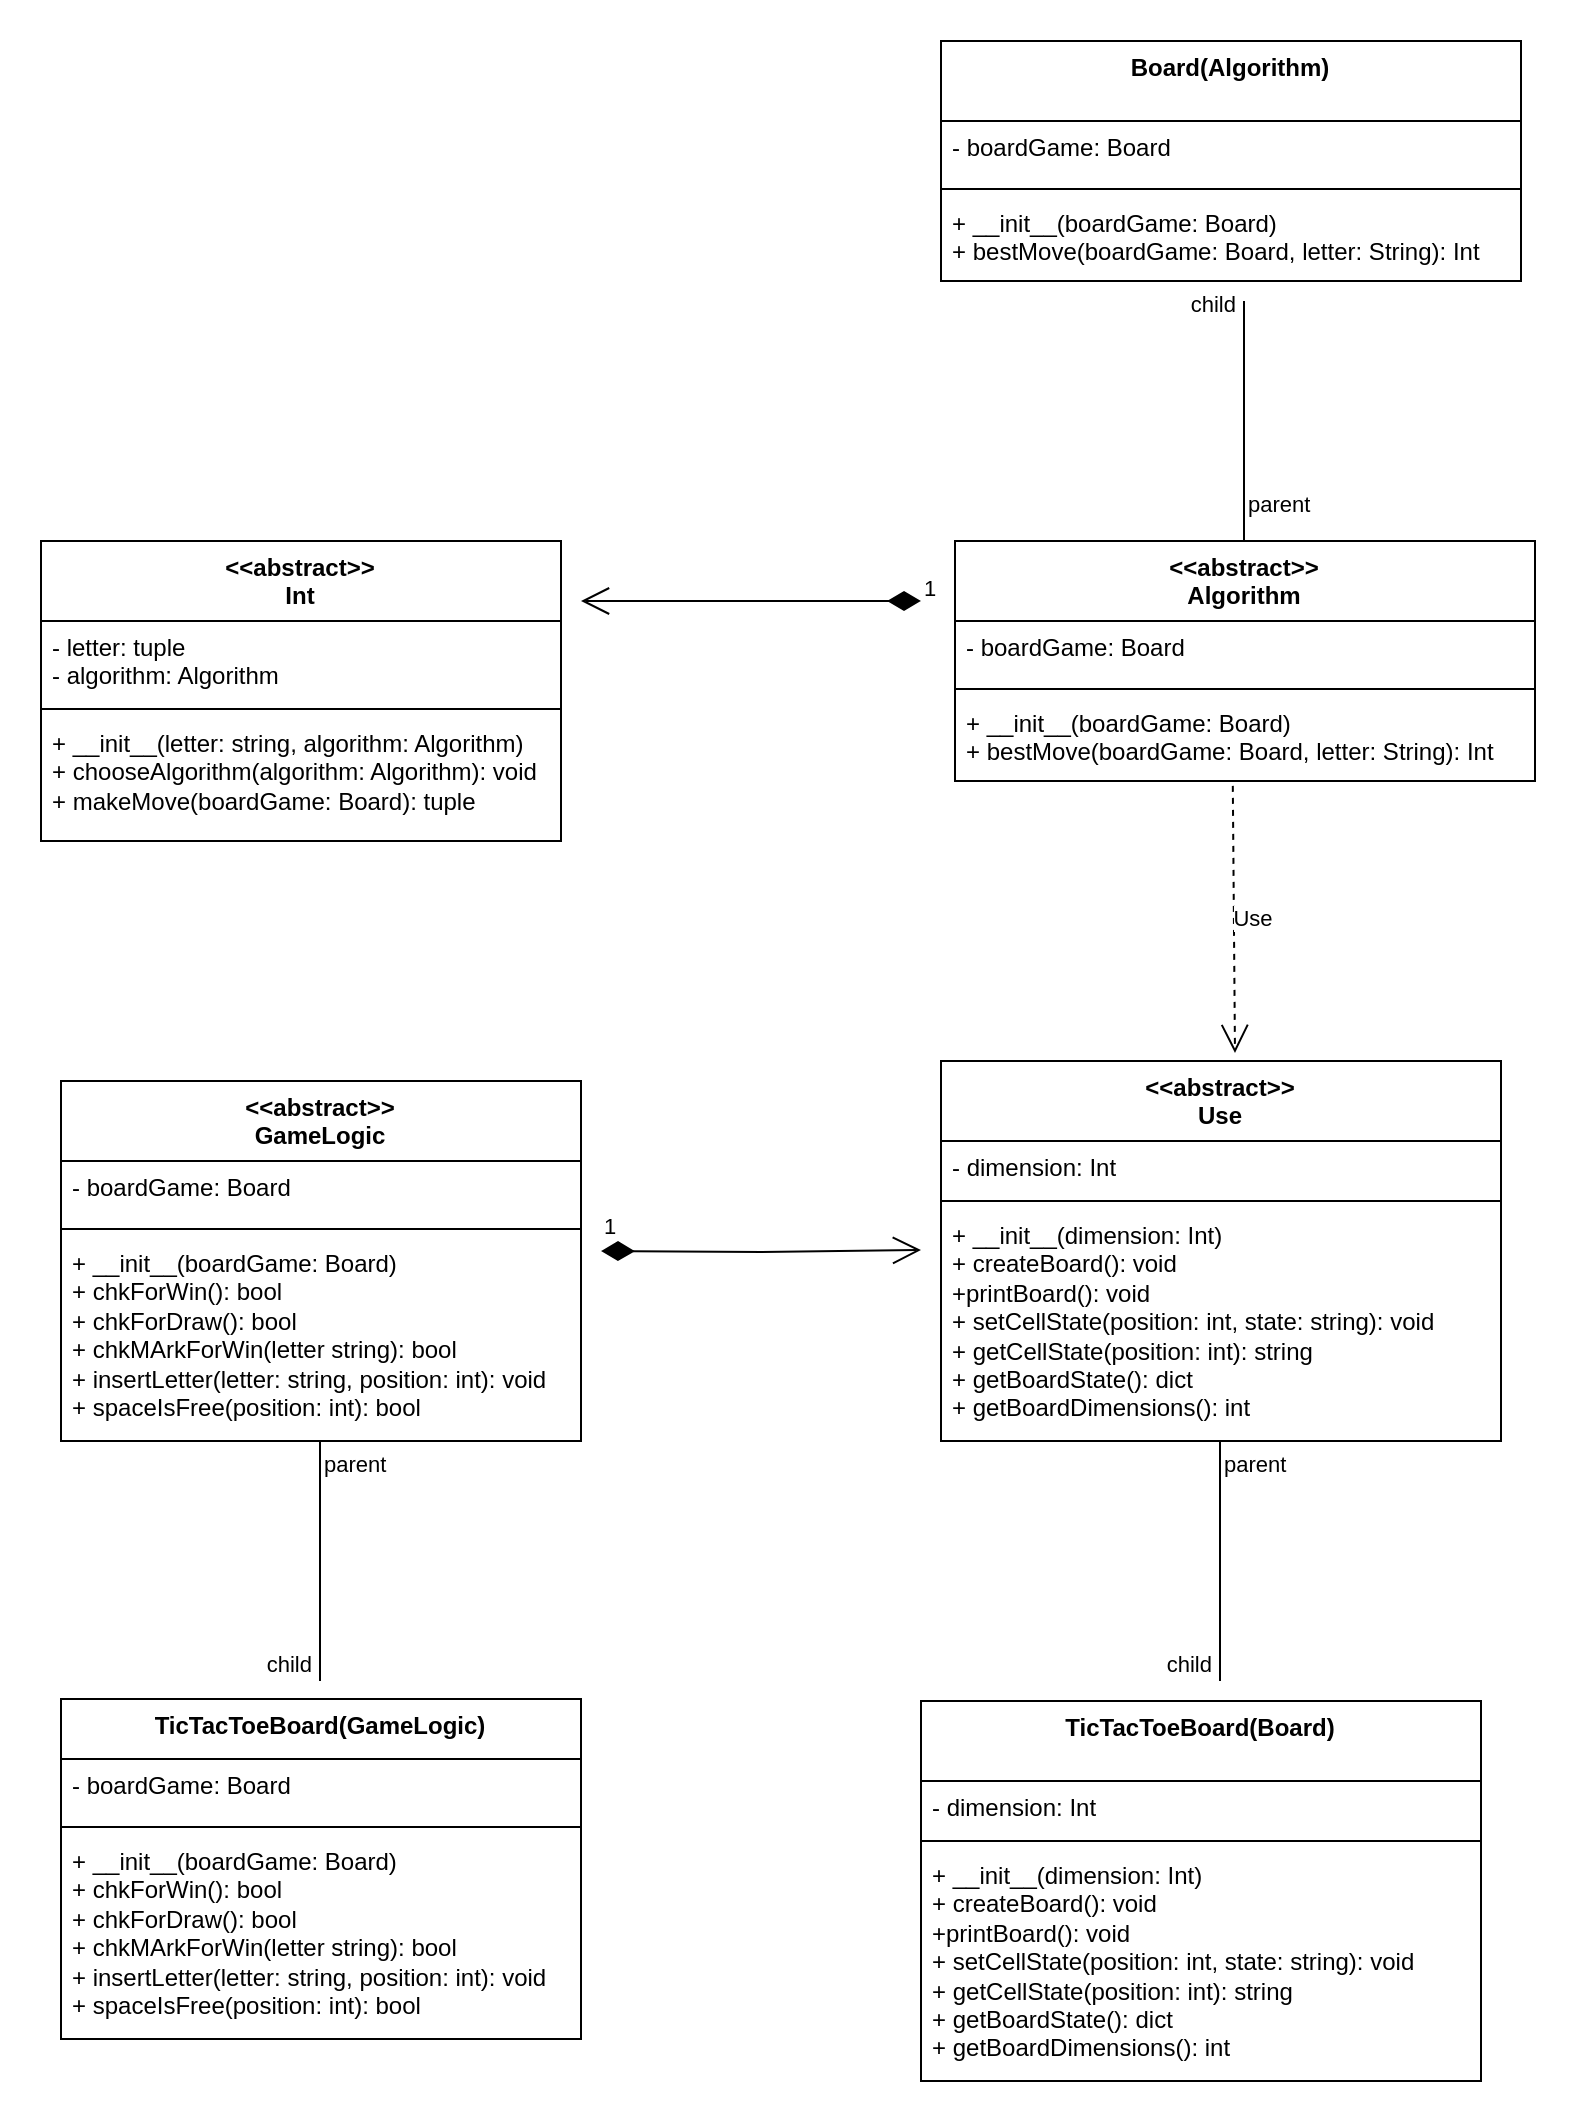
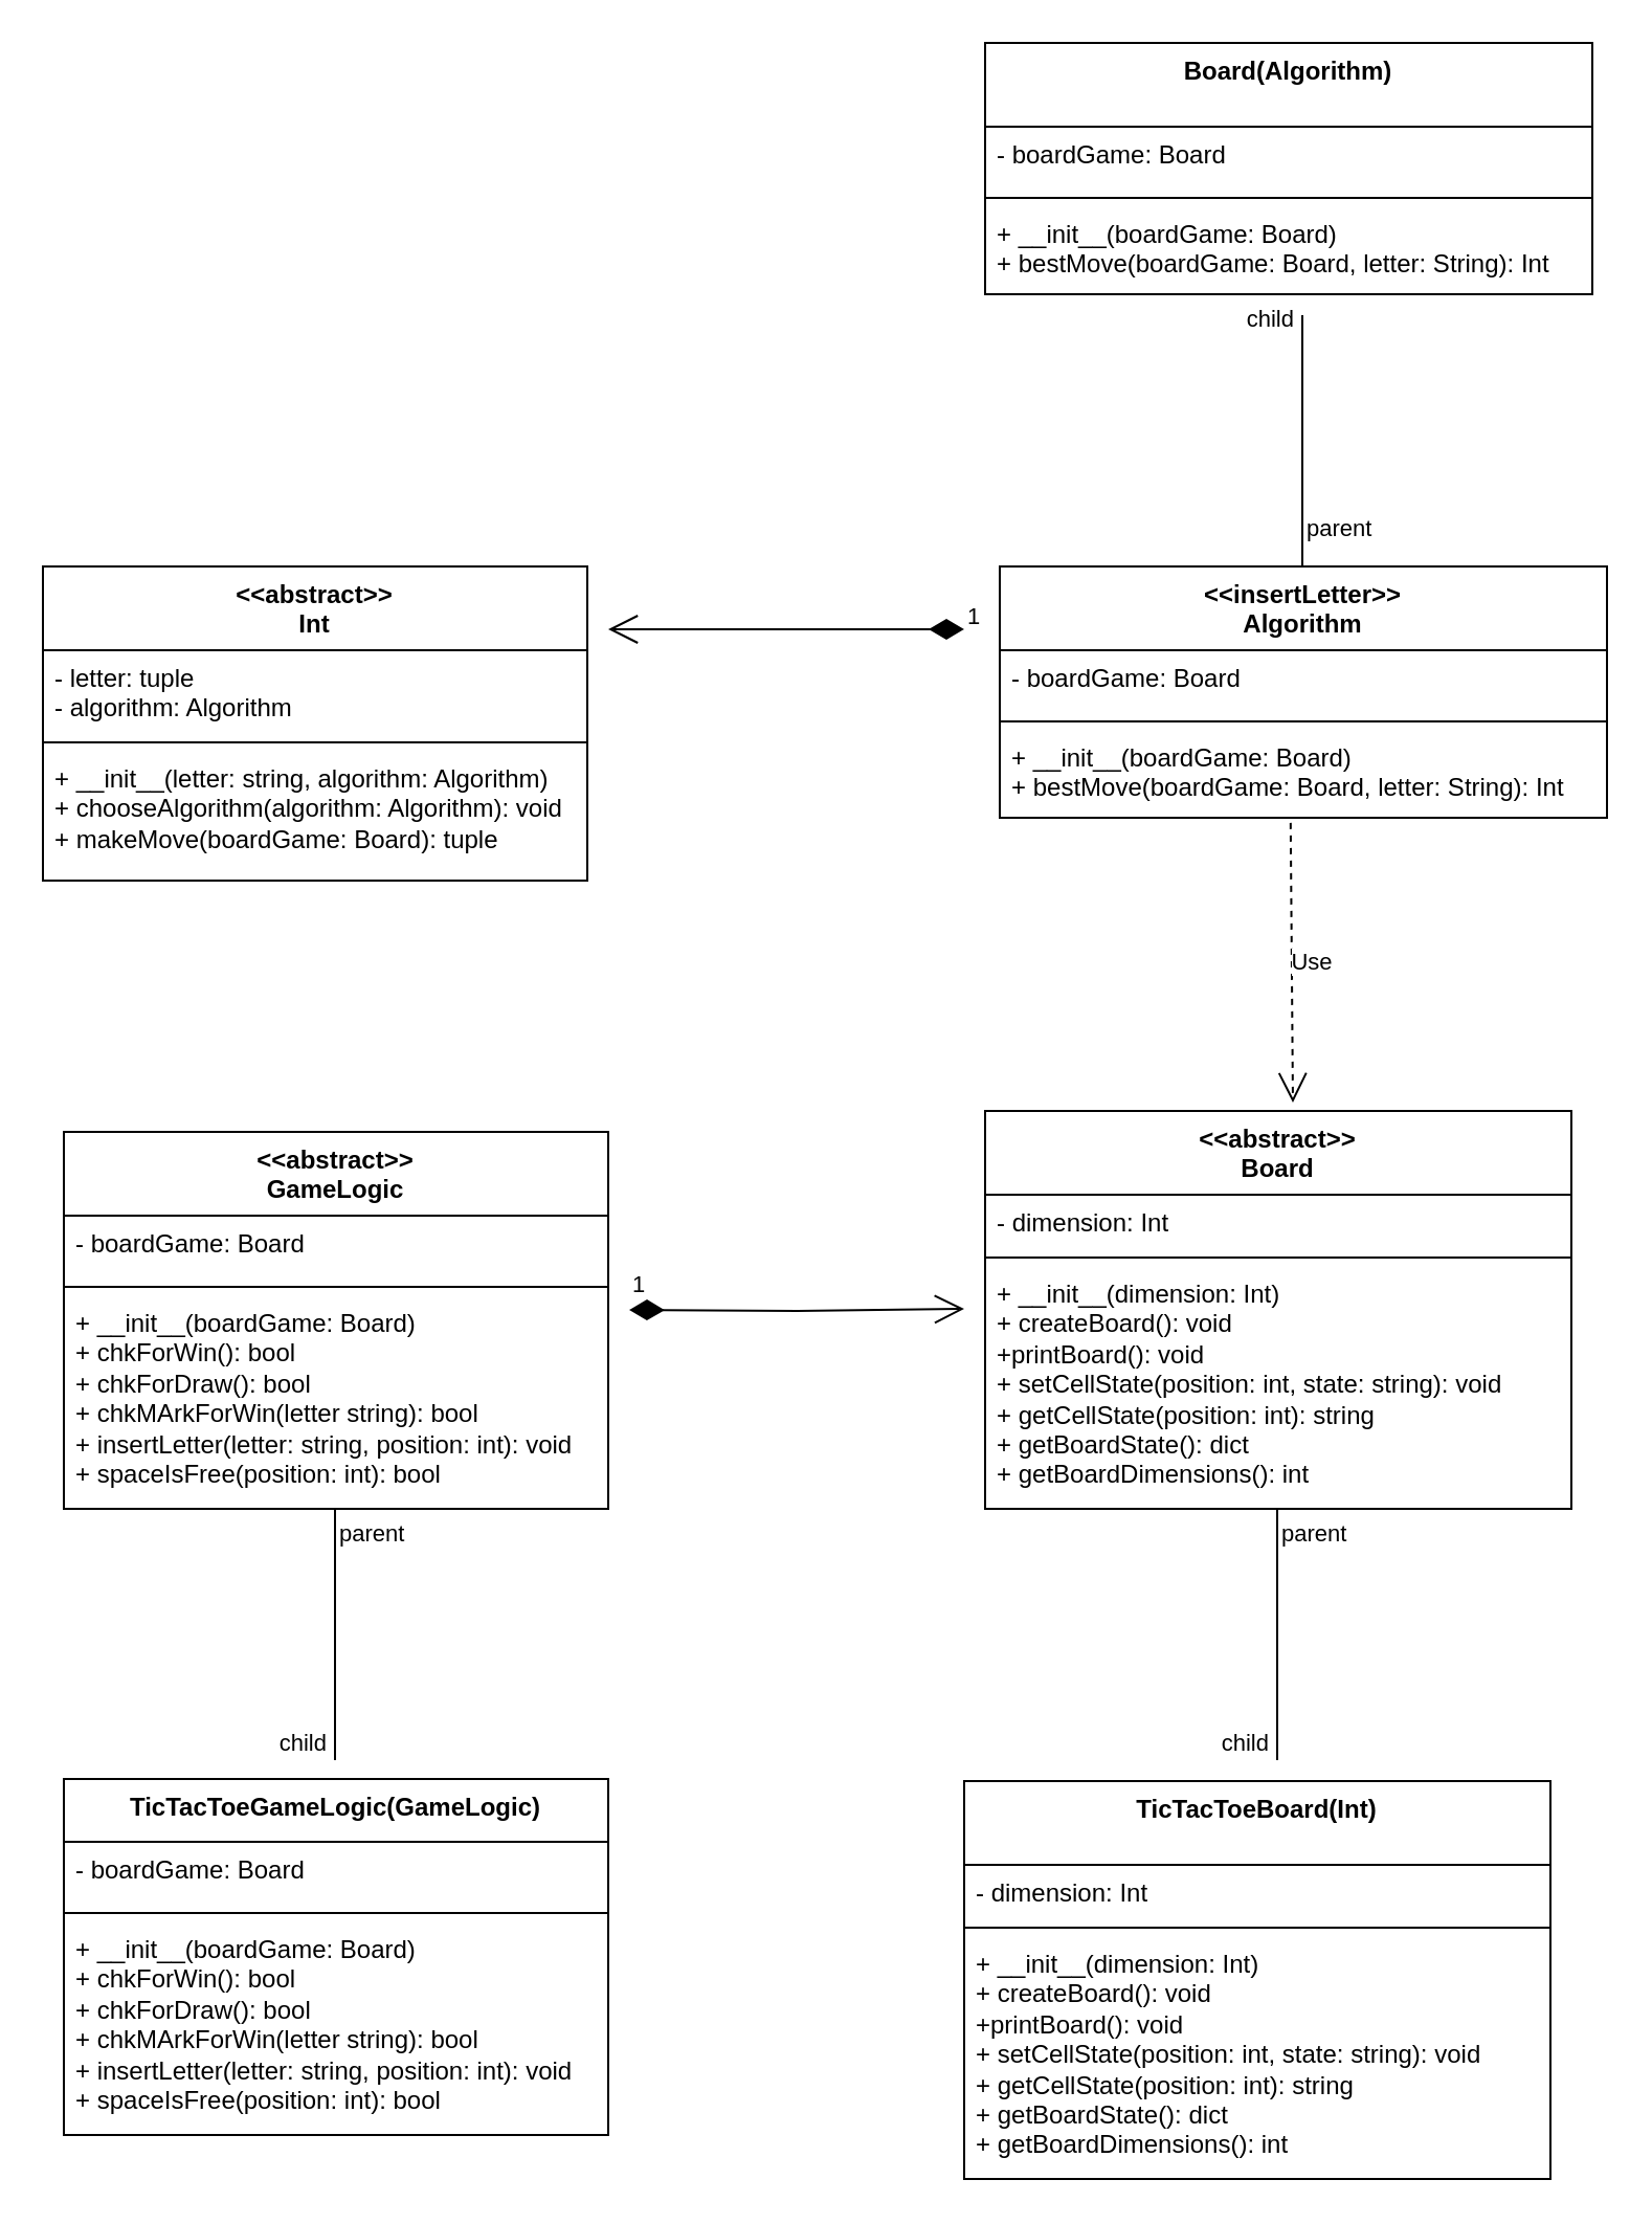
- <mxCell id="2" value="&amp;lt;&amp;lt;abstract&amp;gt;&amp;gt;&lt;br&gt;Algorithm&lt;br&gt;" style="swimlane;fontStyle=1;align=center;verticalAlign=top;childLayout=stackLayout;horizontal=1;startSize=40;horizontalStack=0;resizeParent=1;resizeParentMax=0;resizeLast=0;collapsible=1;marginBottom=0;whiteSpace=wrap;html=1;" vertex="1" parent="1"><mxGeometry x="477" y="270" width="290" height="120" as="geometry" /></mxCell>
+ <mxCell id="2" value="&amp;lt;&amp;lt;insertLetter&amp;gt;&amp;gt;&lt;br&gt;Algorithm&lt;br&gt;" style="swimlane;fontStyle=1;align=center;verticalAlign=top;childLayout=stackLayout;horizontal=1;startSize=40;horizontalStack=0;resizeParent=1;resizeParentMax=0;resizeLast=0;collapsible=1;marginBottom=0;whiteSpace=wrap;html=1;" vertex="1" parent="1"><mxGeometry x="477" y="270" width="290" height="120" as="geometry" /></mxCell>
- <mxCell id="6" value="&amp;lt;&amp;lt;abstract&amp;gt;&amp;gt;&lt;br&gt;Use&lt;br&gt;" style="swimlane;fontStyle=1;align=center;verticalAlign=top;childLayout=stackLayout;horizontal=1;startSize=40;horizontalStack=0;resizeParent=1;resizeParentMax=0;resizeLast=0;collapsible=1;marginBottom=0;whiteSpace=wrap;html=1;" vertex="1" parent="1"><mxGeometry x="470" y="530" width="280" height="190" as="geometry" /></mxCell>
+ <mxCell id="6" value="&amp;lt;&amp;lt;abstract&amp;gt;&amp;gt;&lt;br&gt;Board&lt;br&gt;" style="swimlane;fontStyle=1;align=center;verticalAlign=top;childLayout=stackLayout;horizontal=1;startSize=40;horizontalStack=0;resizeParent=1;resizeParentMax=0;resizeLast=0;collapsible=1;marginBottom=0;whiteSpace=wrap;html=1;" vertex="1" parent="1"><mxGeometry x="470" y="530" width="280" height="190" as="geometry" /></mxCell>
- <mxCell id="26" value="TicTacToeBoard(GameLogic)" style="swimlane;fontStyle=1;align=center;verticalAlign=top;childLayout=stackLayout;horizontal=1;startSize=30;horizontalStack=0;resizeParent=1;resizeParentMax=0;resizeLast=0;collapsible=1;marginBottom=0;whiteSpace=wrap;html=1;" vertex="1" parent="1"><mxGeometry x="30" y="849" width="260" height="170" as="geometry" /></mxCell>
+ <mxCell id="26" value="TicTacToeGameLogic(GameLogic)" style="swimlane;fontStyle=1;align=center;verticalAlign=top;childLayout=stackLayout;horizontal=1;startSize=30;horizontalStack=0;resizeParent=1;resizeParentMax=0;resizeLast=0;collapsible=1;marginBottom=0;whiteSpace=wrap;html=1;" vertex="1" parent="1"><mxGeometry x="30" y="849" width="260" height="170" as="geometry" /></mxCell>
- <mxCell id="30" value="TicTacToeBoard(Board)" style="swimlane;fontStyle=1;align=center;verticalAlign=top;childLayout=stackLayout;horizontal=1;startSize=40;horizontalStack=0;resizeParent=1;resizeParentMax=0;resizeLast=0;collapsible=1;marginBottom=0;whiteSpace=wrap;html=1;" vertex="1" parent="1"><mxGeometry x="460" y="850" width="280" height="190" as="geometry" /></mxCell>
+ <mxCell id="30" value="TicTacToeBoard(Int)" style="swimlane;fontStyle=1;align=center;verticalAlign=top;childLayout=stackLayout;horizontal=1;startSize=40;horizontalStack=0;resizeParent=1;resizeParentMax=0;resizeLast=0;collapsible=1;marginBottom=0;whiteSpace=wrap;html=1;" vertex="1" parent="1"><mxGeometry x="460" y="850" width="280" height="190" as="geometry" /></mxCell>
